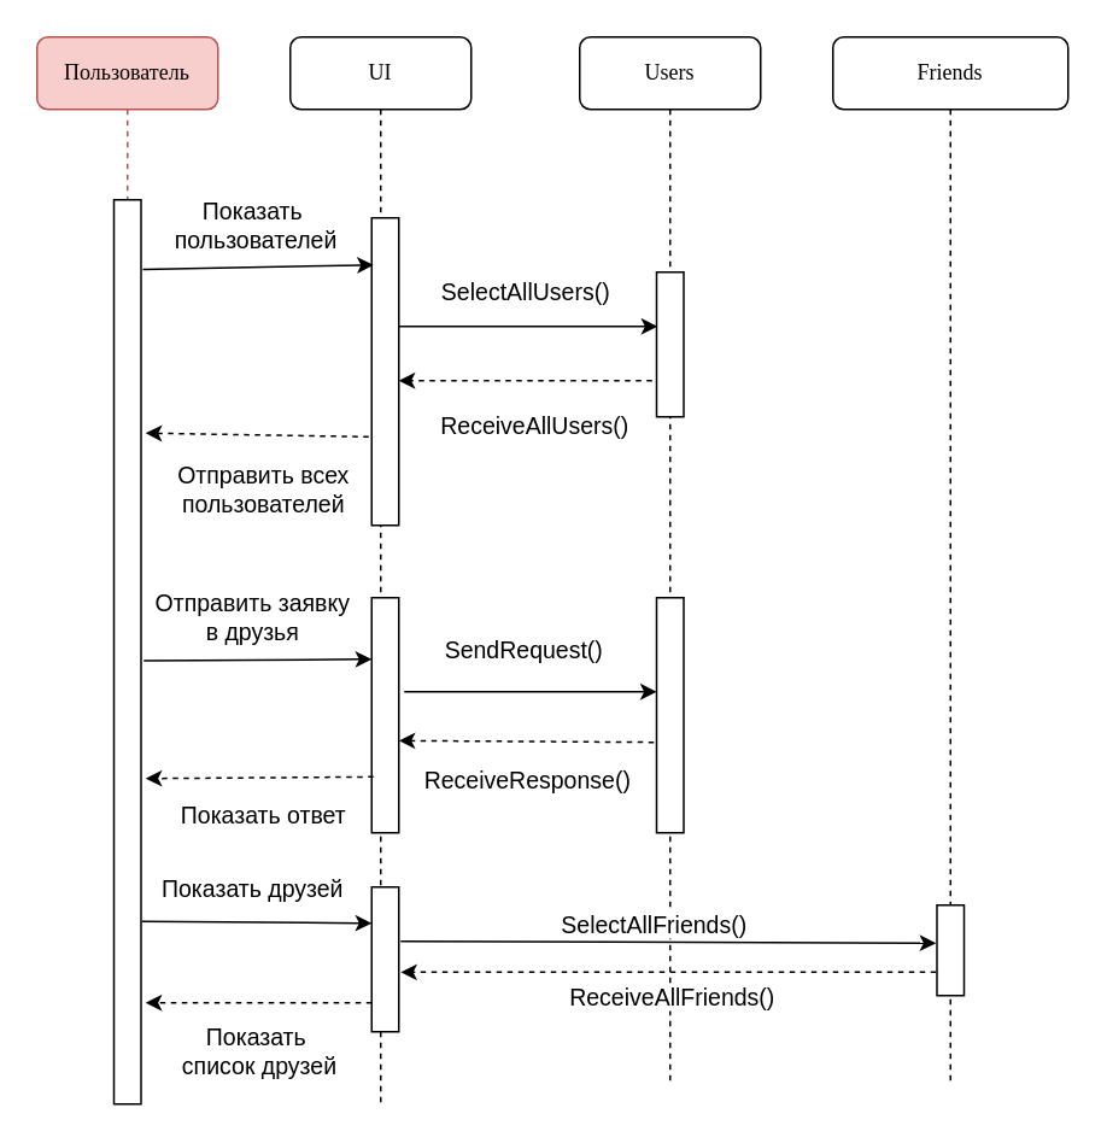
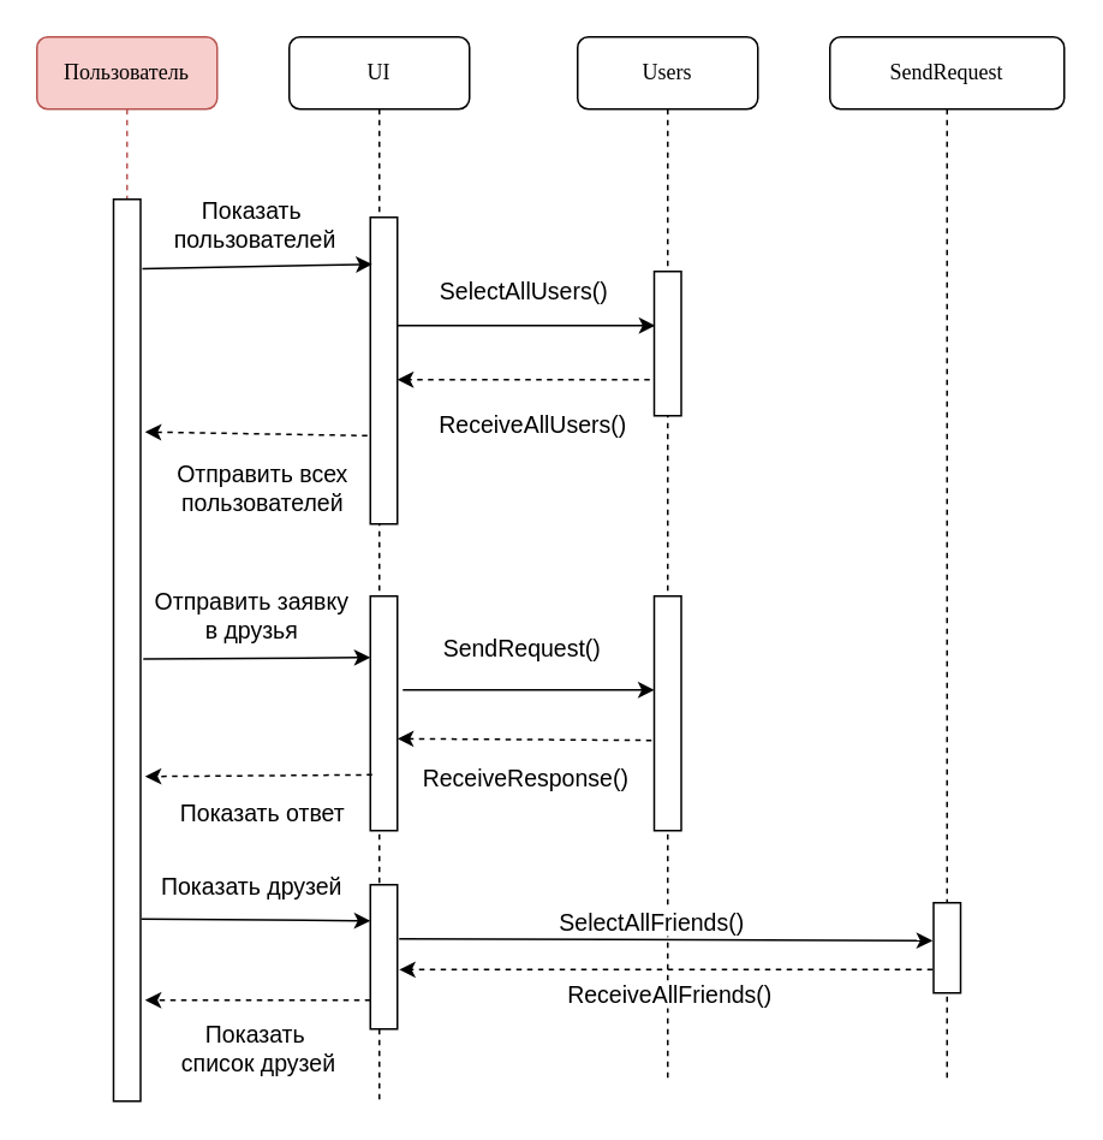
- <mxCell id="15" value="Friends" style="shape=umlLifeline;perimeter=lifelinePerimeter;whiteSpace=wrap;html=1;container=1;collapsible=0;recursiveResize=0;outlineConnect=0;rounded=1;shadow=0;comic=0;labelBackgroundColor=none;strokeWidth=1;fontFamily=Verdana;fontSize=12;align=center;" parent="1" vertex="1"><mxGeometry x="460" y="20" width="130" height="580" as="geometry" /></mxCell>
+ <mxCell id="15" value="SendRequest" style="shape=umlLifeline;perimeter=lifelinePerimeter;whiteSpace=wrap;html=1;container=1;collapsible=0;recursiveResize=0;outlineConnect=0;rounded=1;shadow=0;comic=0;labelBackgroundColor=none;strokeWidth=1;fontFamily=Verdana;fontSize=12;align=center;" parent="1" vertex="1"><mxGeometry x="460" y="20" width="130" height="580" as="geometry" /></mxCell>
